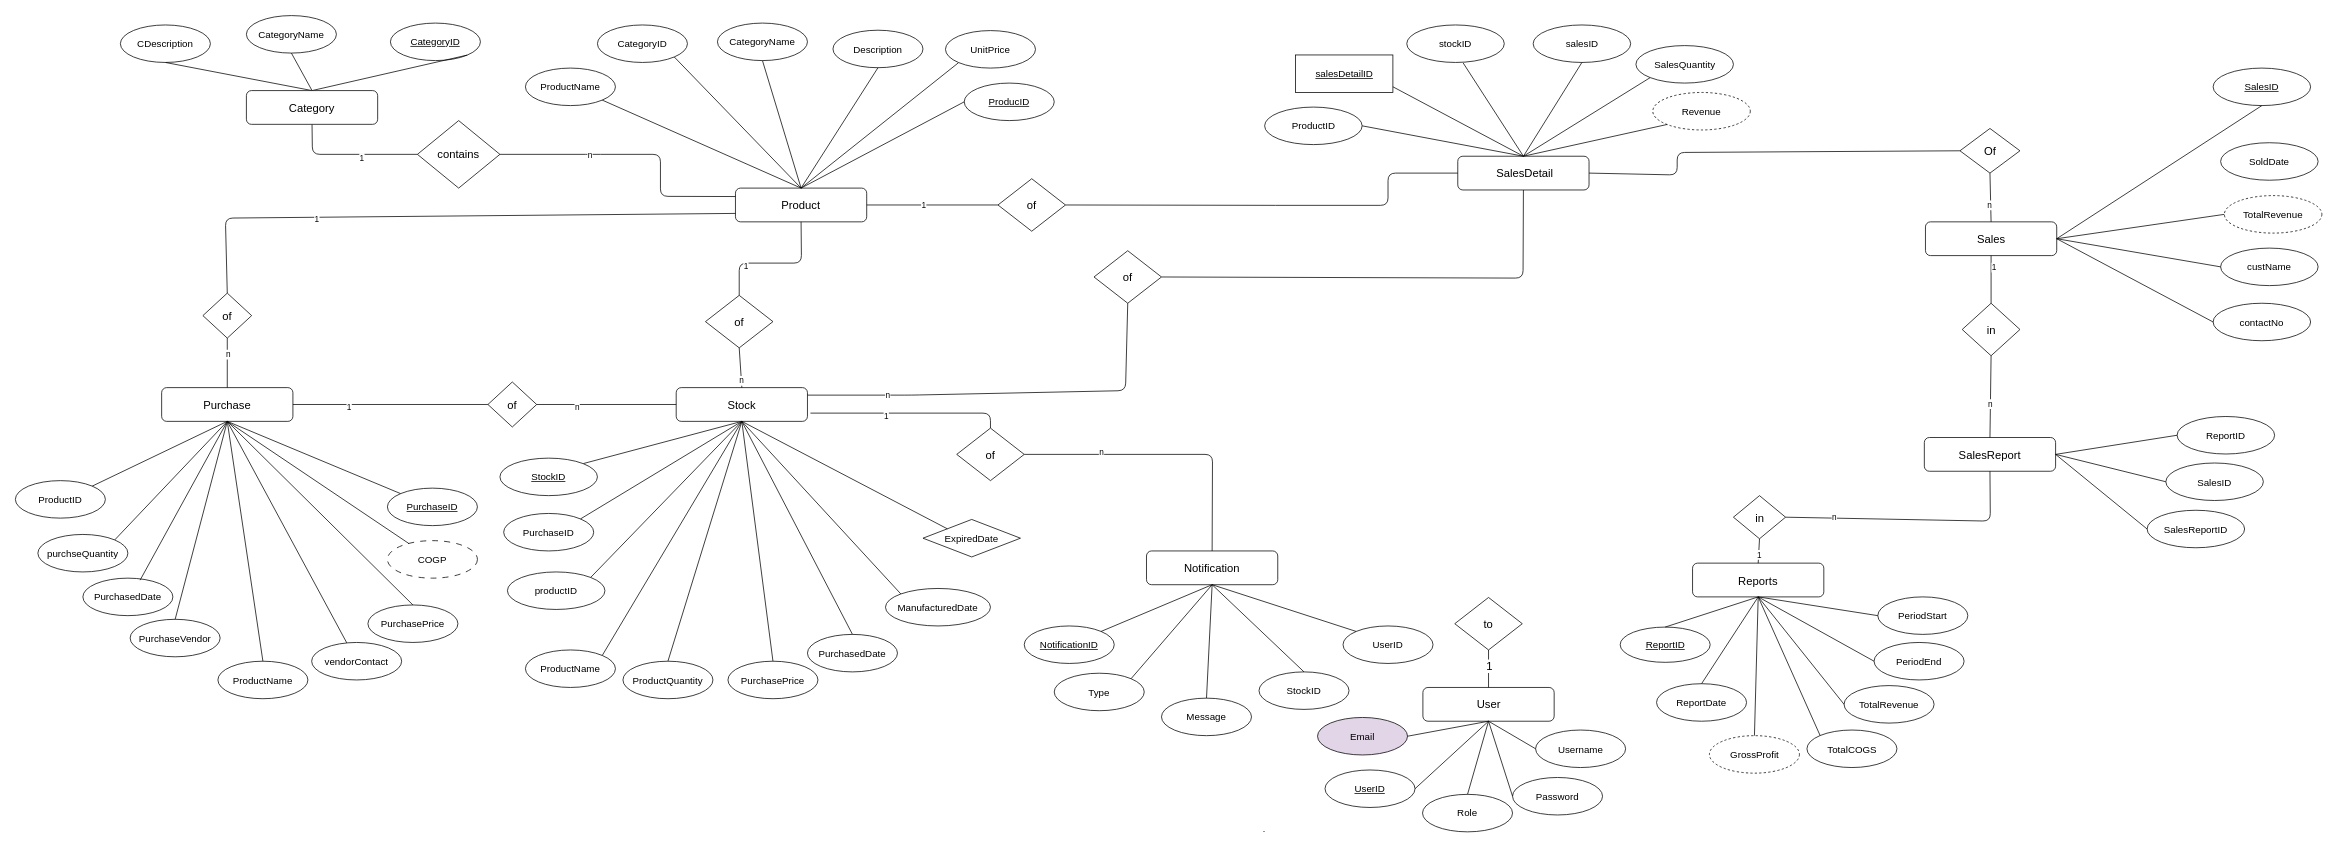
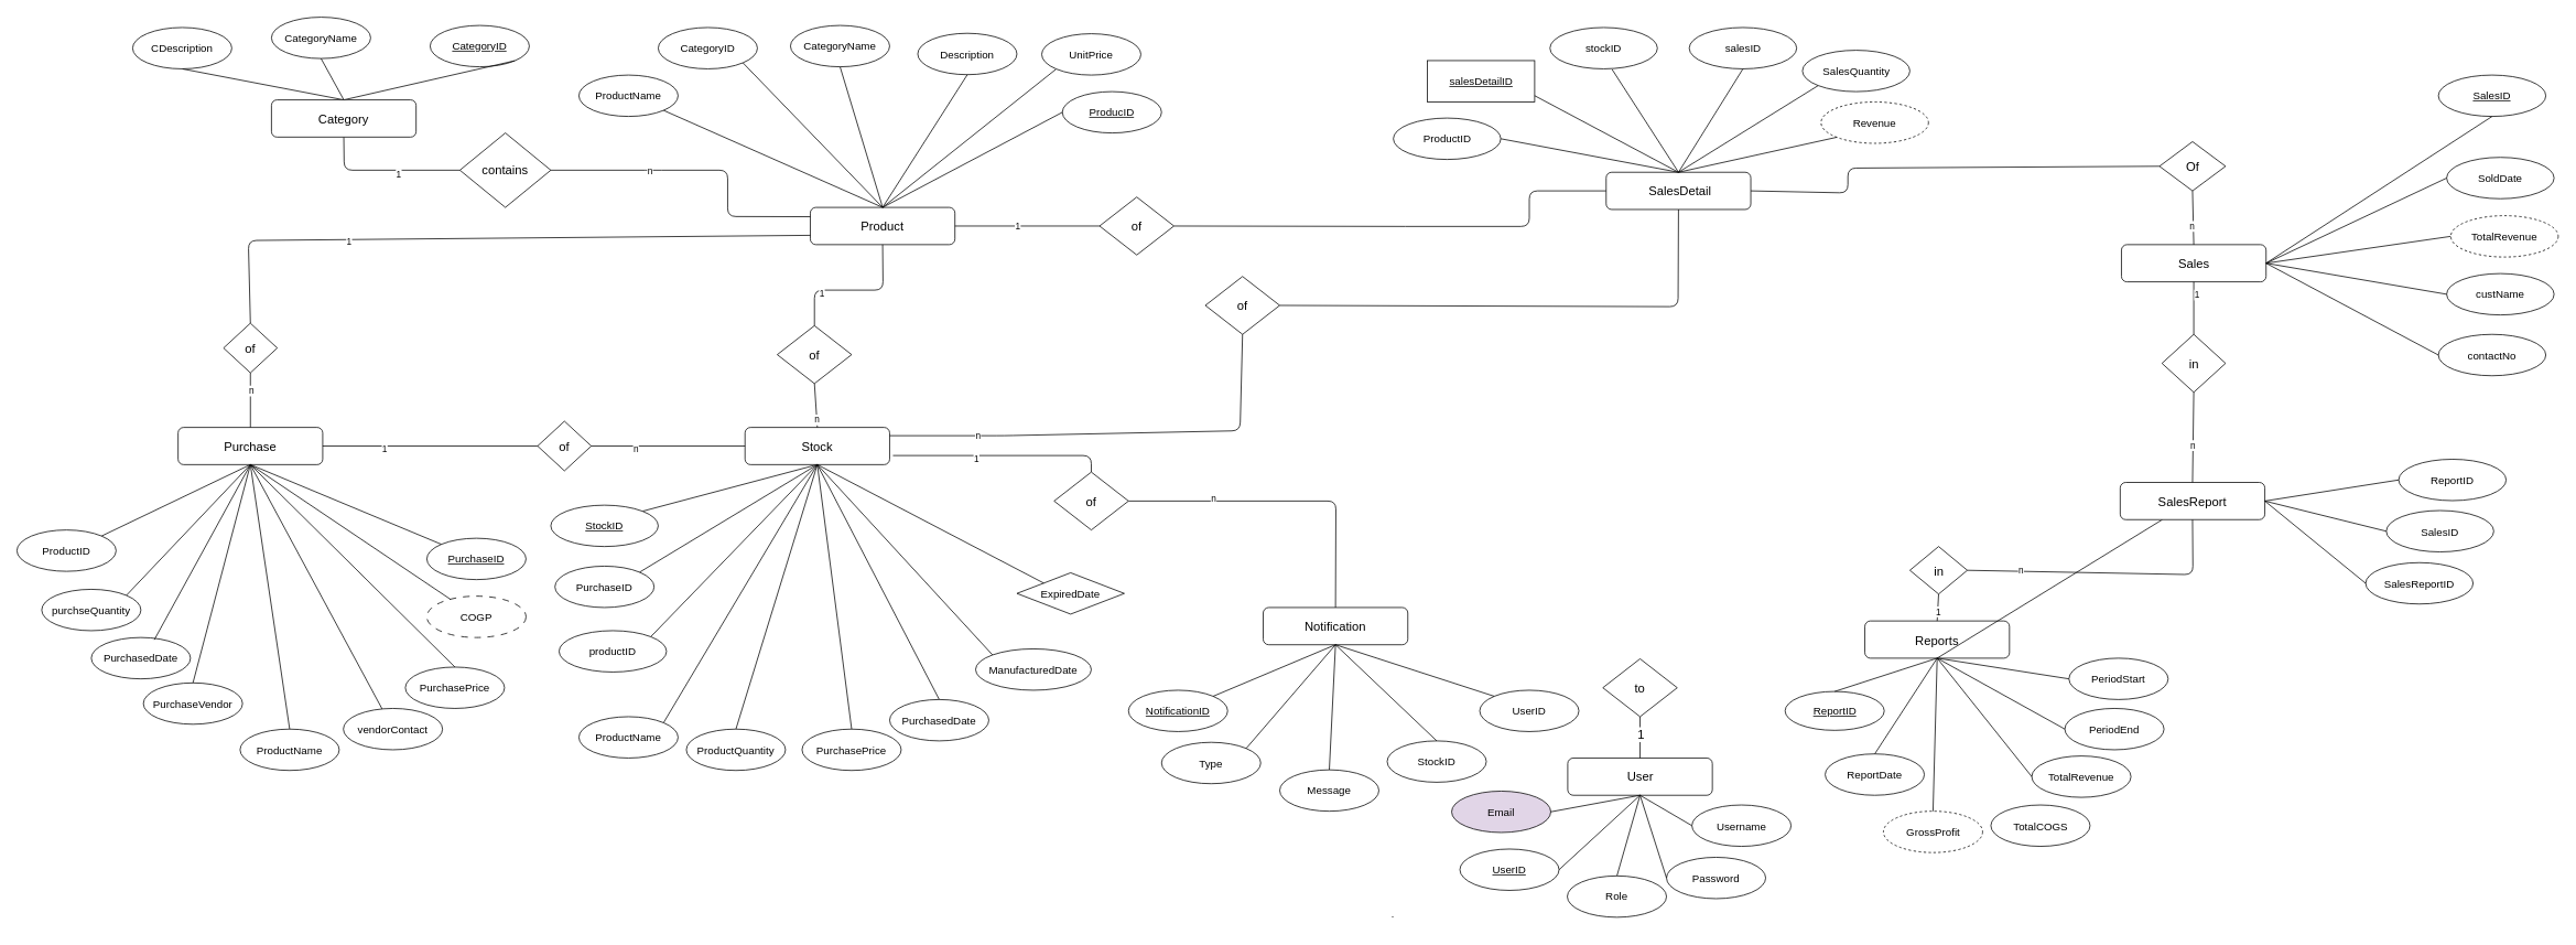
+ <mxCell id="173" value="" style="endArrow=none;html=1;fontSize=15;entryX=0;entryY=0.5;entryDx=0;entryDy=0;exitX=1;exitY=0.5;exitDx=0;exitDy=0;" parent="1" source="8" target="172" edge="1"><mxGeometry width="50" height="50" relative="1" as="geometry"><mxPoint x="2730" y="230" as="sourcePoint" /><mxPoint x="2950" y="165" as="targetPoint" /></mxGeometry></mxCell>
- <mxCell id="45" value="" style="endArrow=none;html=1;fontSize=15;entryX=0;entryY=0;entryDx=0;entryDy=0;exitX=0.5;exitY=1;exitDx=0;exitDy=0;" parent="1" source="9" target="38" edge="1"><mxGeometry width="50" height="50" relative="1" as="geometry"><mxPoint x="2492" y="772.5" as="sourcePoint" /><mxPoint x="2579" y="620" as="targetPoint" /></mxGeometry></mxCell>
+ <mxCell id="45" value="" style="endArrow=none;html=1;fontSize=15;exitX=0.5;exitY=1;exitDx=0;exitDy=0;" parent="1" source="9" target="88" edge="1"><mxGeometry width="50" height="50" relative="1" as="geometry"><mxPoint x="2492" y="772.5" as="sourcePoint" /><mxPoint x="2579" y="620" as="targetPoint" /></mxGeometry></mxCell>
